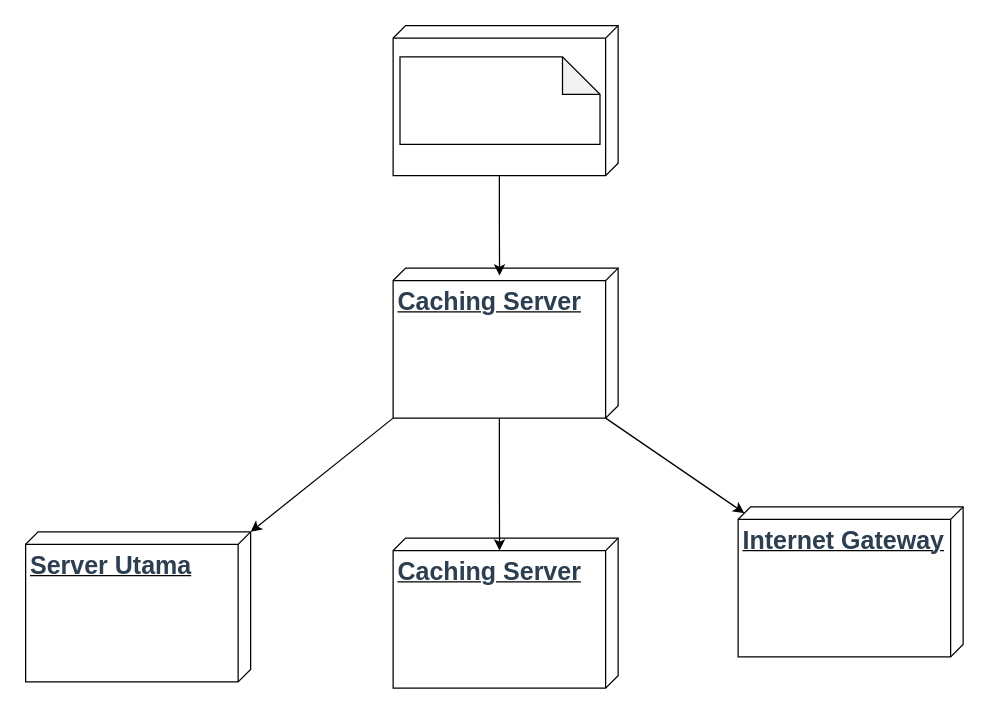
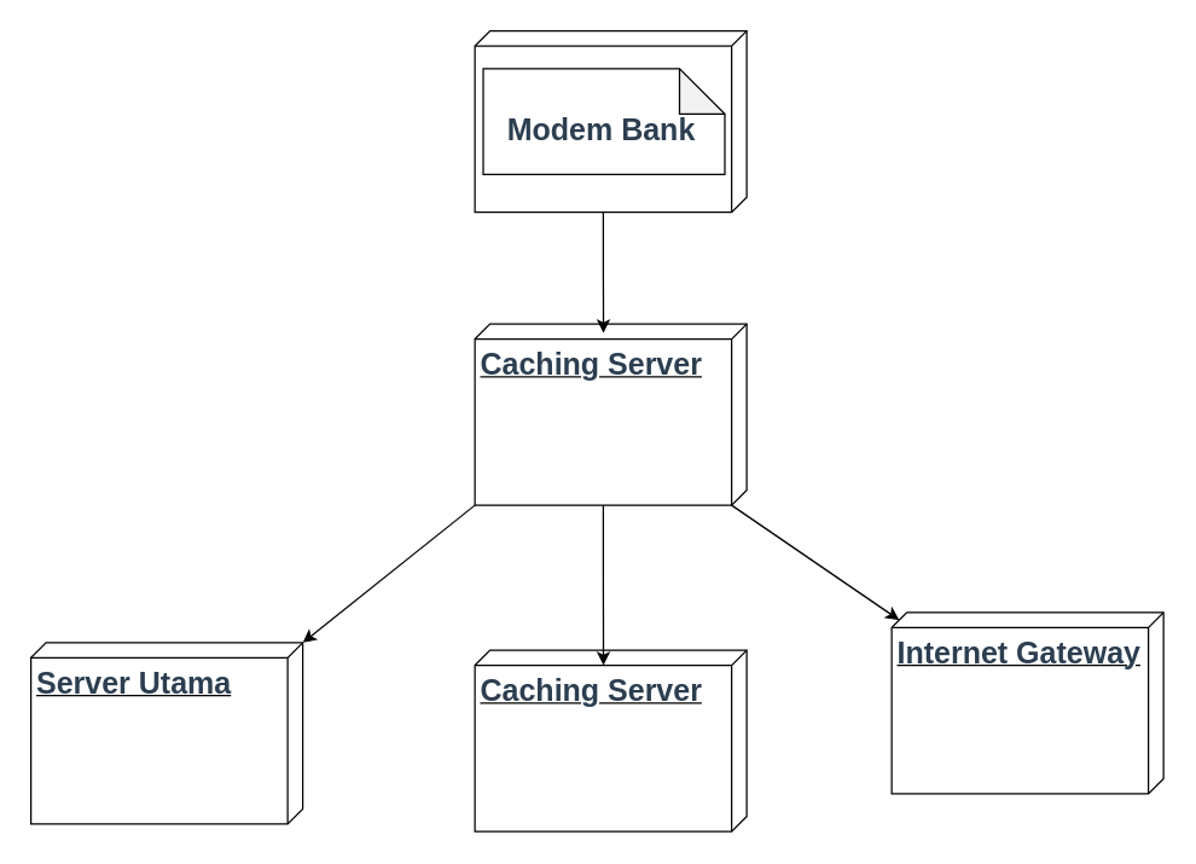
+ <mxCell id="12" value="&lt;span style=&quot;color: rgb(44, 62, 80); font-weight: 700; font-kerning: none; font-size: 20px;&quot; class=&quot;OYPEnA font-feature-liga-off font-feature-clig-off font-feature-calt-off text-decoration-none text-strikethrough-none&quot;&gt;Modem Bank&lt;/span&gt;" style="text;html=1;align=center;verticalAlign=middle;whiteSpace=wrap;rounded=0;fontSize=20;" vertex="1" parent="1"><mxGeometry x="327.5" y="70" width="140" height="30" as="geometry" /></mxCell>
